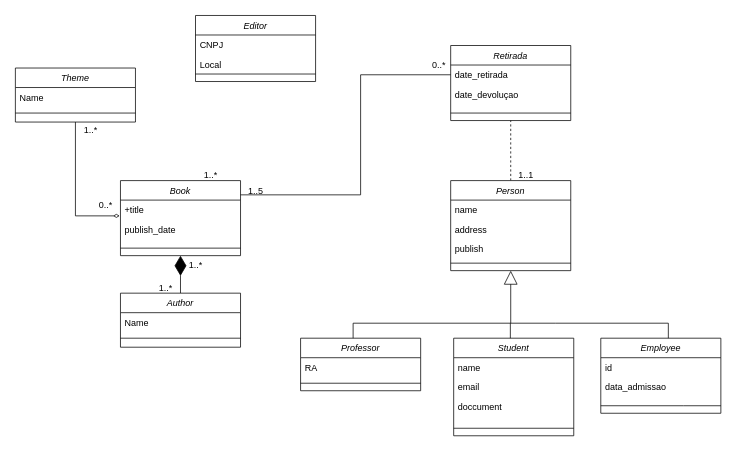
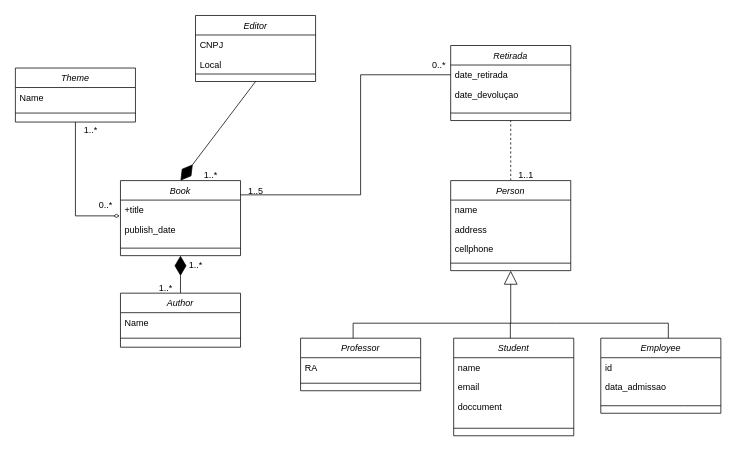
+ <mxCell id="36" value="" style="endArrow=diamondThin;endFill=1;endSize=24;html=1;rounded=0;entryX=0.5;entryY=0;entryDx=0;entryDy=0;exitX=0.5;exitY=1;exitDx=0;exitDy=0;" edge="1" parent="1" source="18" target="2"><mxGeometry width="160" relative="1" as="geometry"><mxPoint x="340" y="100" as="sourcePoint" /><mxPoint x="270" y="190" as="targetPoint" /></mxGeometry></mxCell>
- <mxCell id="29" value="publish" style="text;align=left;verticalAlign=top;spacingLeft=4;spacingRight=4;overflow=hidden;rotatable=0;points=[[0,0.5],[1,0.5]];portConstraint=eastwest;rounded=0;shadow=0;html=0;" vertex="1" parent="26"><mxGeometry y="78" width="160" height="26" as="geometry" /></mxCell>
+ <mxCell id="29" value="cellphone" style="text;align=left;verticalAlign=top;spacingLeft=4;spacingRight=4;overflow=hidden;rotatable=0;points=[[0,0.5],[1,0.5]];portConstraint=eastwest;rounded=0;shadow=0;html=0;" vertex="1" parent="26"><mxGeometry y="78" width="160" height="26" as="geometry" /></mxCell>
